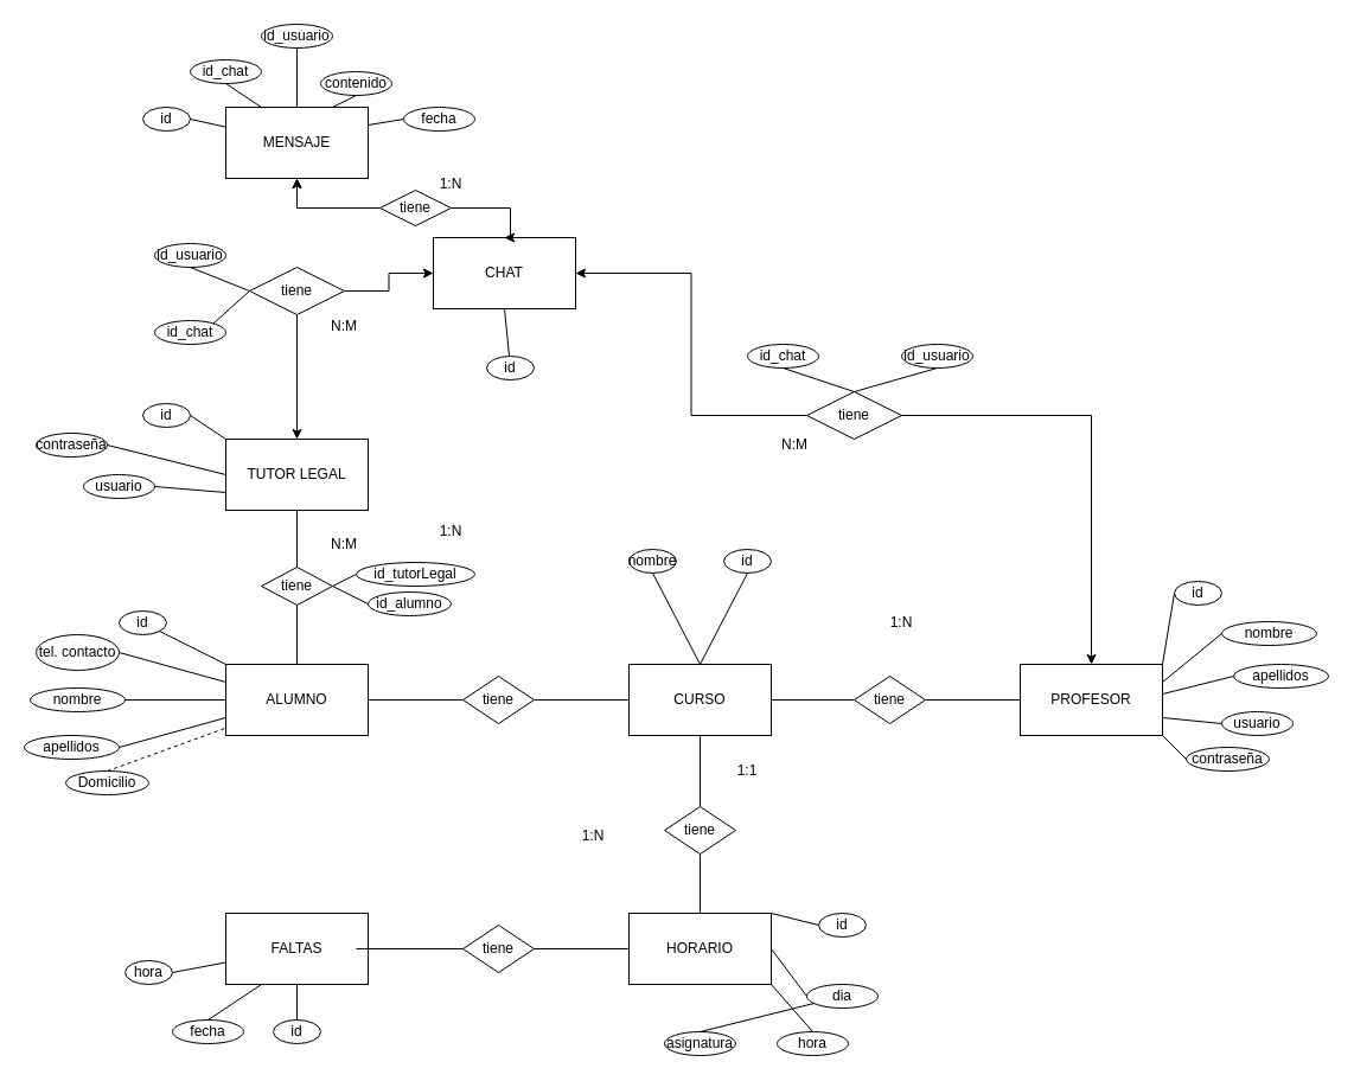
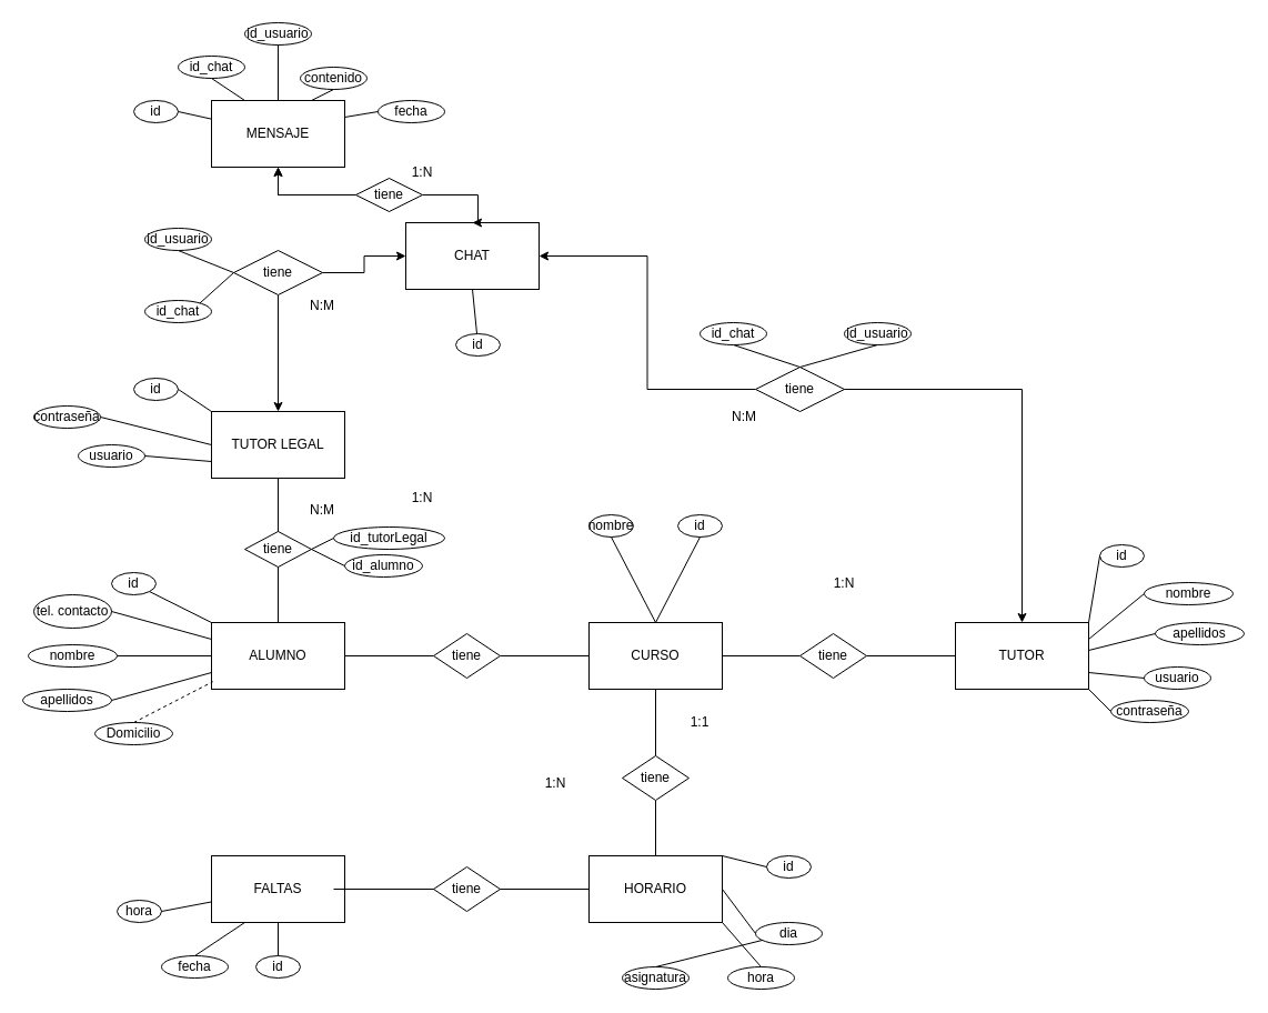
- <mxCell id="5" value="PROFESOR" style="rounded=0;whiteSpace=wrap;html=1;" parent="1" vertex="1"><mxGeometry x="860" y="560" width="120" height="60" as="geometry" /></mxCell>
+ <mxCell id="5" value="TUTOR" style="rounded=0;whiteSpace=wrap;html=1;" parent="1" vertex="1"><mxGeometry x="860" y="560" width="120" height="60" as="geometry" /></mxCell>
- <mxCell id="101" value="Domicilio" style="ellipse;whiteSpace=wrap;html=1;" vertex="1" parent="1"><mxGeometry x="55" y="650" width="70" height="20" as="geometry" /></mxCell>
+ <mxCell id="101" value="Domicilio" style="ellipse;whiteSpace=wrap;html=1;" vertex="1" parent="1"><mxGeometry x="85" y="650" width="70" height="20" as="geometry" /></mxCell>
